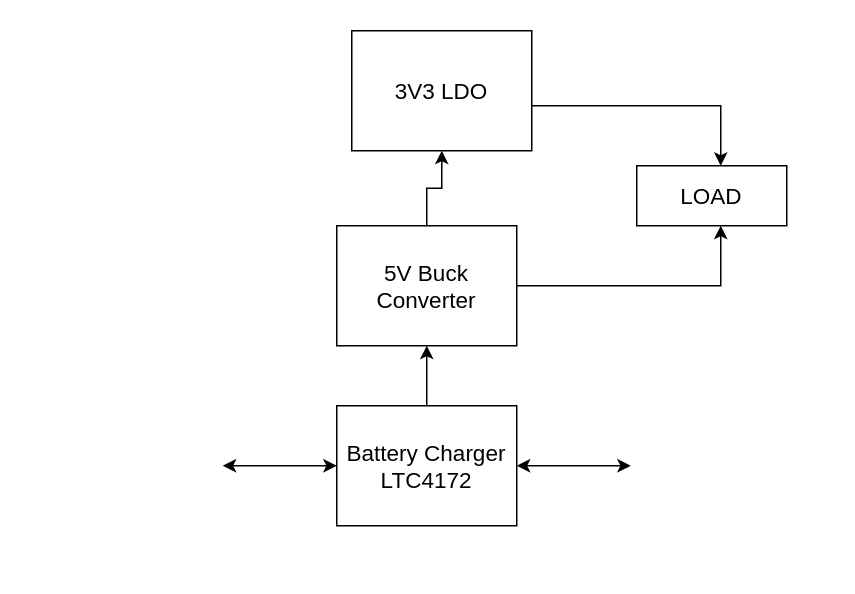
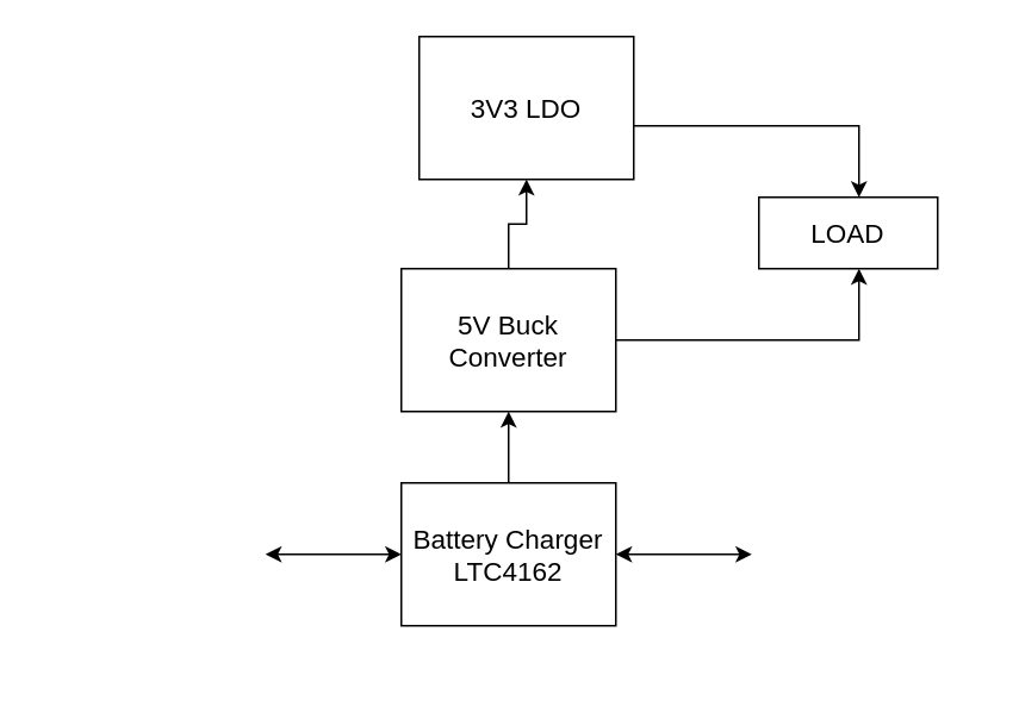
- <mxCell id="5" value="&lt;font style=&quot;font-size: 15px;&quot;&gt;Battery Charger LTC4172&lt;/font&gt;" style="rounded=0;whiteSpace=wrap;html=1;" vertex="1" parent="1"><mxGeometry x="224" y="270" width="120" height="80" as="geometry" /></mxCell>
+ <mxCell id="5" value="&lt;font style=&quot;font-size: 15px;&quot;&gt;Battery Charger LTC4162&lt;/font&gt;" style="rounded=0;whiteSpace=wrap;html=1;" vertex="1" parent="1"><mxGeometry x="224" y="270" width="120" height="80" as="geometry" /></mxCell>
